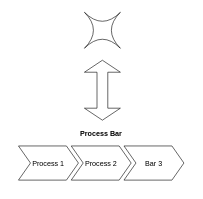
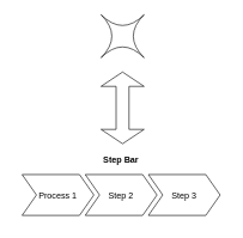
- <mxCell id="4" value="Process Bar" style="swimlane;childLayout=stackLayout;horizontal=1;fillColor=none;horizontalStack=1;resizeParent=1;resizeParentMax=0;resizeLast=0;collapsible=0;strokeColor=none;stackBorder=10;stackSpacing=-12;resizable=1;align=center;points=[];fontColor=#000000;" vertex="1" parent="1"><mxGeometry x="20" y="210" width="296" height="100" as="geometry" /></mxCell>
+ <mxCell id="4" value="Step Bar" style="swimlane;childLayout=stackLayout;horizontal=1;fillColor=none;horizontalStack=1;resizeParent=1;resizeParentMax=0;resizeLast=0;collapsible=0;strokeColor=none;stackBorder=10;stackSpacing=-12;resizable=1;align=center;points=[];fontColor=#000000;" vertex="1" parent="1"><mxGeometry x="20" y="210" width="296" height="100" as="geometry" /></mxCell>
- <mxCell id="6" value="Process 2" style="shape=step;perimeter=stepPerimeter;fixedSize=1;points=[];" vertex="1" parent="4"><mxGeometry x="98" y="33" width="100" height="57" as="geometry" /></mxCell>
+ <mxCell id="6" value="Step 2" style="shape=step;perimeter=stepPerimeter;fixedSize=1;points=[];" vertex="1" parent="4"><mxGeometry x="98" y="33" width="100" height="57" as="geometry" /></mxCell>
- <mxCell id="7" value="Bar 3" style="shape=step;perimeter=stepPerimeter;fixedSize=1;points=[];" vertex="1" parent="4"><mxGeometry x="186" y="33" width="100" height="57" as="geometry" /></mxCell>
+ <mxCell id="7" value="Step 3" style="shape=step;perimeter=stepPerimeter;fixedSize=1;points=[];" vertex="1" parent="4"><mxGeometry x="186" y="33" width="100" height="57" as="geometry" /></mxCell>
